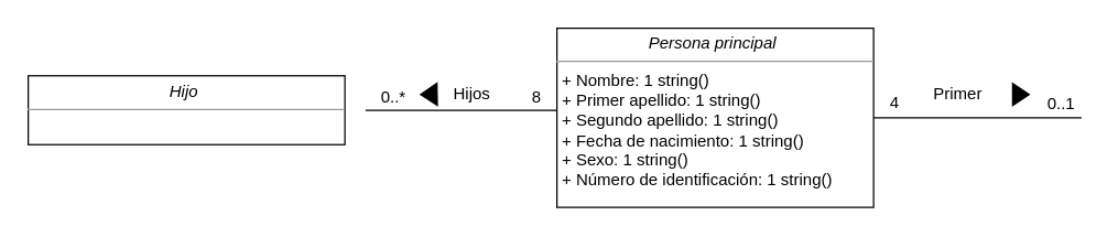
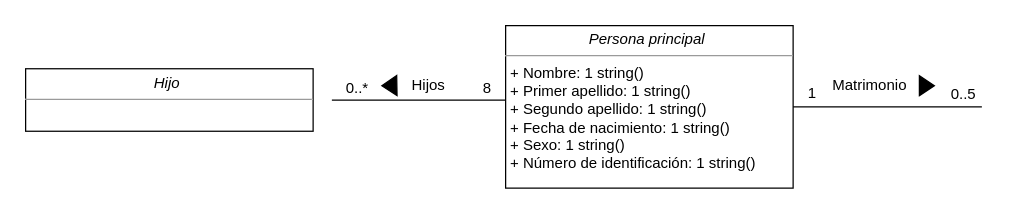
- <mxCell id="8" value="Primer" style="text;html=1;align=center;verticalAlign=middle;resizable=0;points=[];autosize=1;strokeColor=none;fillColor=none;" vertex="1" parent="1"><mxGeometry x="655" y="53" width="80" height="30" as="geometry" /></mxCell>
+ <mxCell id="8" value="Matrimonio" style="text;html=1;align=center;verticalAlign=middle;resizable=0;points=[];autosize=1;strokeColor=none;fillColor=none;" vertex="1" parent="1"><mxGeometry x="655" y="53" width="80" height="30" as="geometry" /></mxCell>
- <mxCell id="9" value="4" style="text;html=1;align=center;verticalAlign=middle;resizable=0;points=[];autosize=1;strokeColor=none;fillColor=none;" vertex="1" parent="1"><mxGeometry x="634" y="59" width="30" height="30" as="geometry" /></mxCell>
+ <mxCell id="9" value="1" style="text;html=1;align=center;verticalAlign=middle;resizable=0;points=[];autosize=1;strokeColor=none;fillColor=none;" vertex="1" parent="1"><mxGeometry x="634" y="59" width="30" height="30" as="geometry" /></mxCell>
- <mxCell id="10" value="0..1" style="text;html=1;align=center;verticalAlign=middle;resizable=0;points=[];autosize=1;strokeColor=none;fillColor=none;" vertex="1" parent="1"><mxGeometry x="750" y="60" width="40" height="30" as="geometry" /></mxCell>
+ <mxCell id="10" value="0..5" style="text;html=1;align=center;verticalAlign=middle;resizable=0;points=[];autosize=1;strokeColor=none;fillColor=none;" vertex="1" parent="1"><mxGeometry x="750" y="60" width="40" height="30" as="geometry" /></mxCell>
